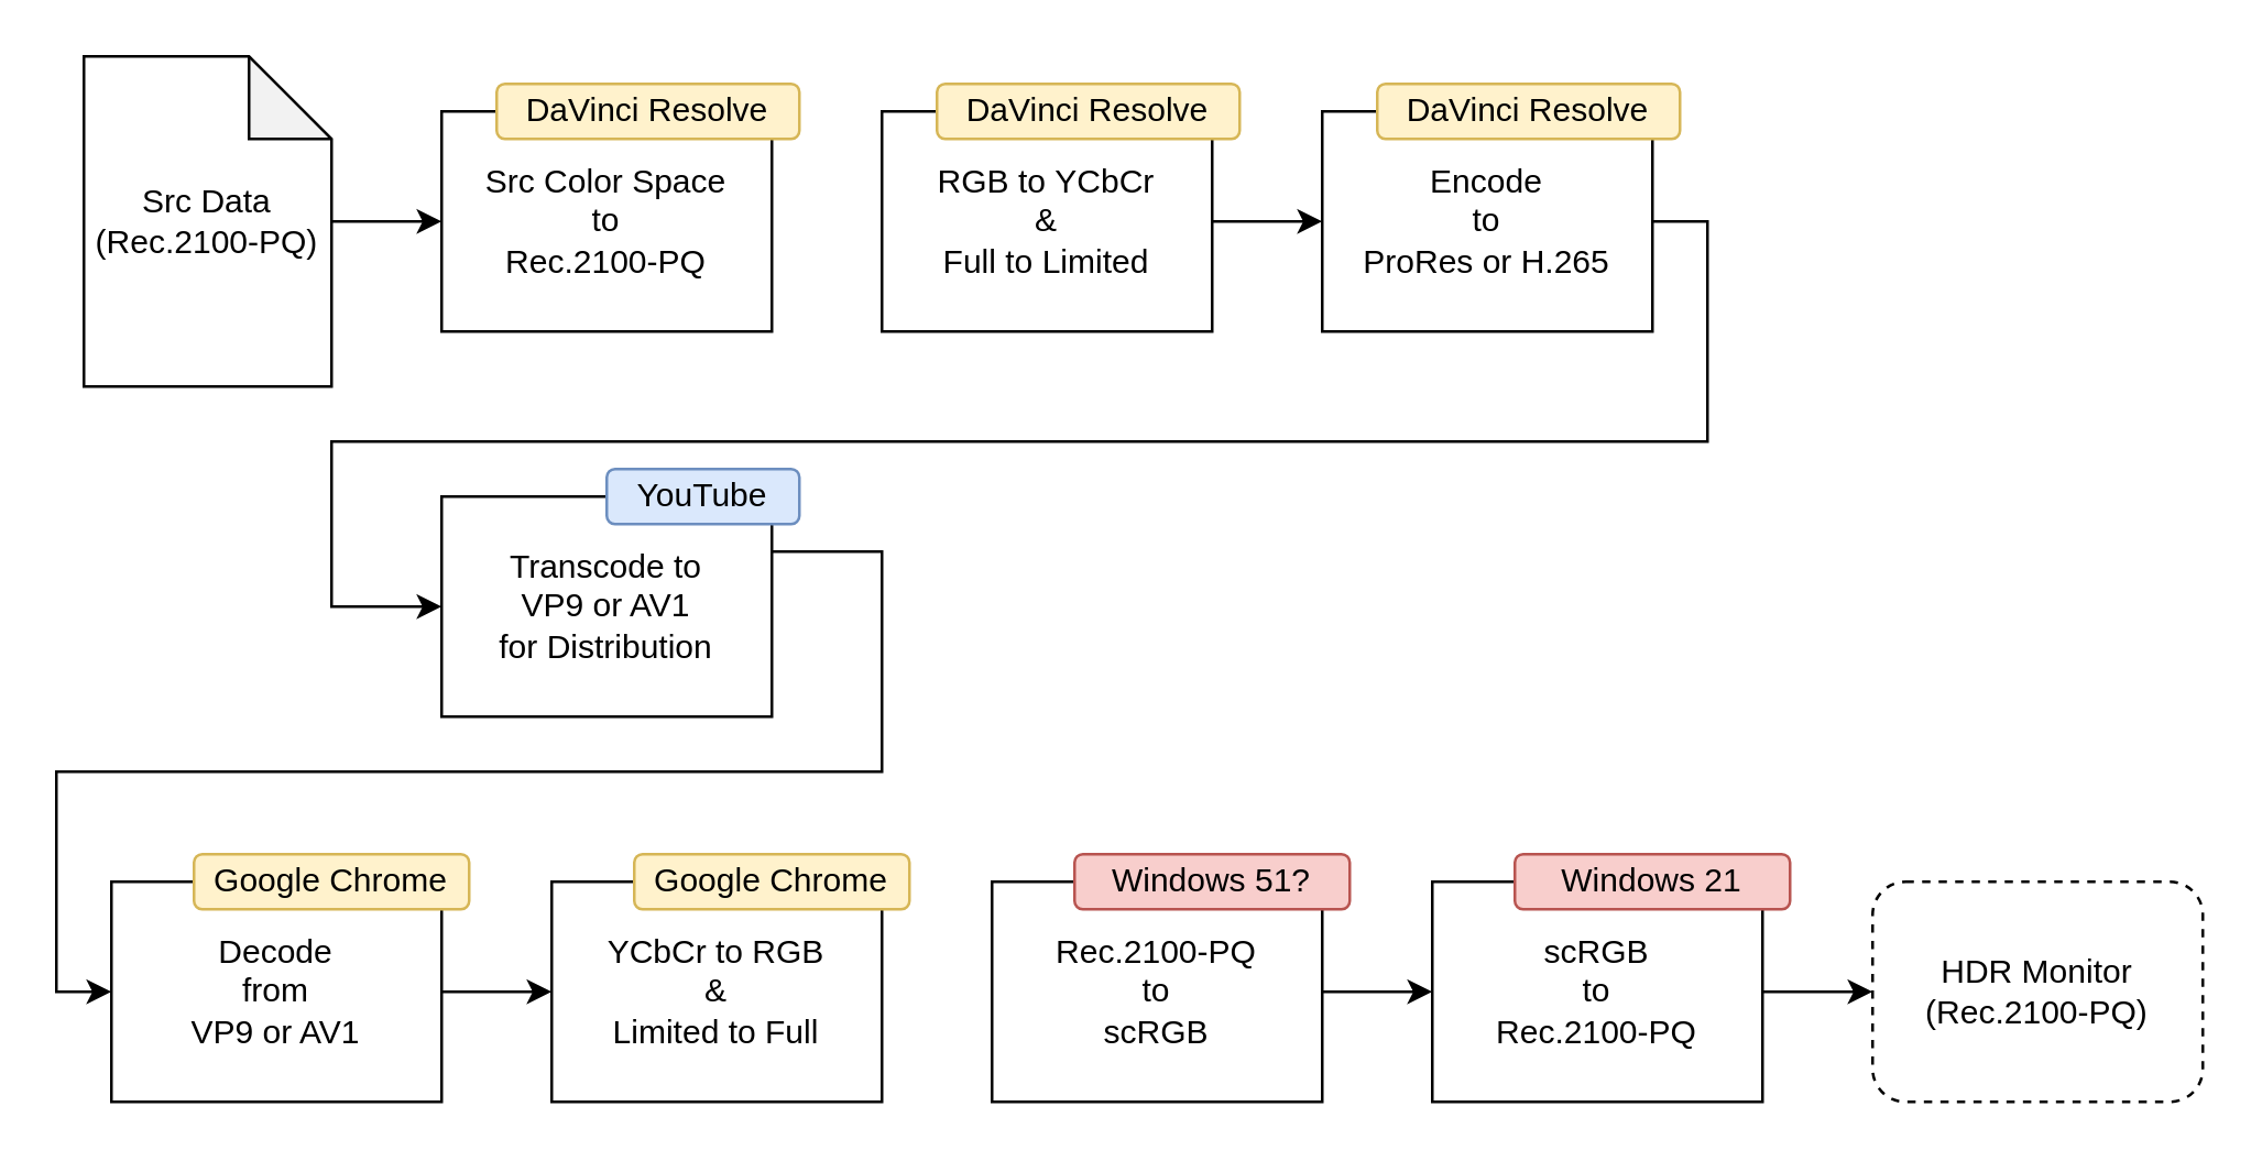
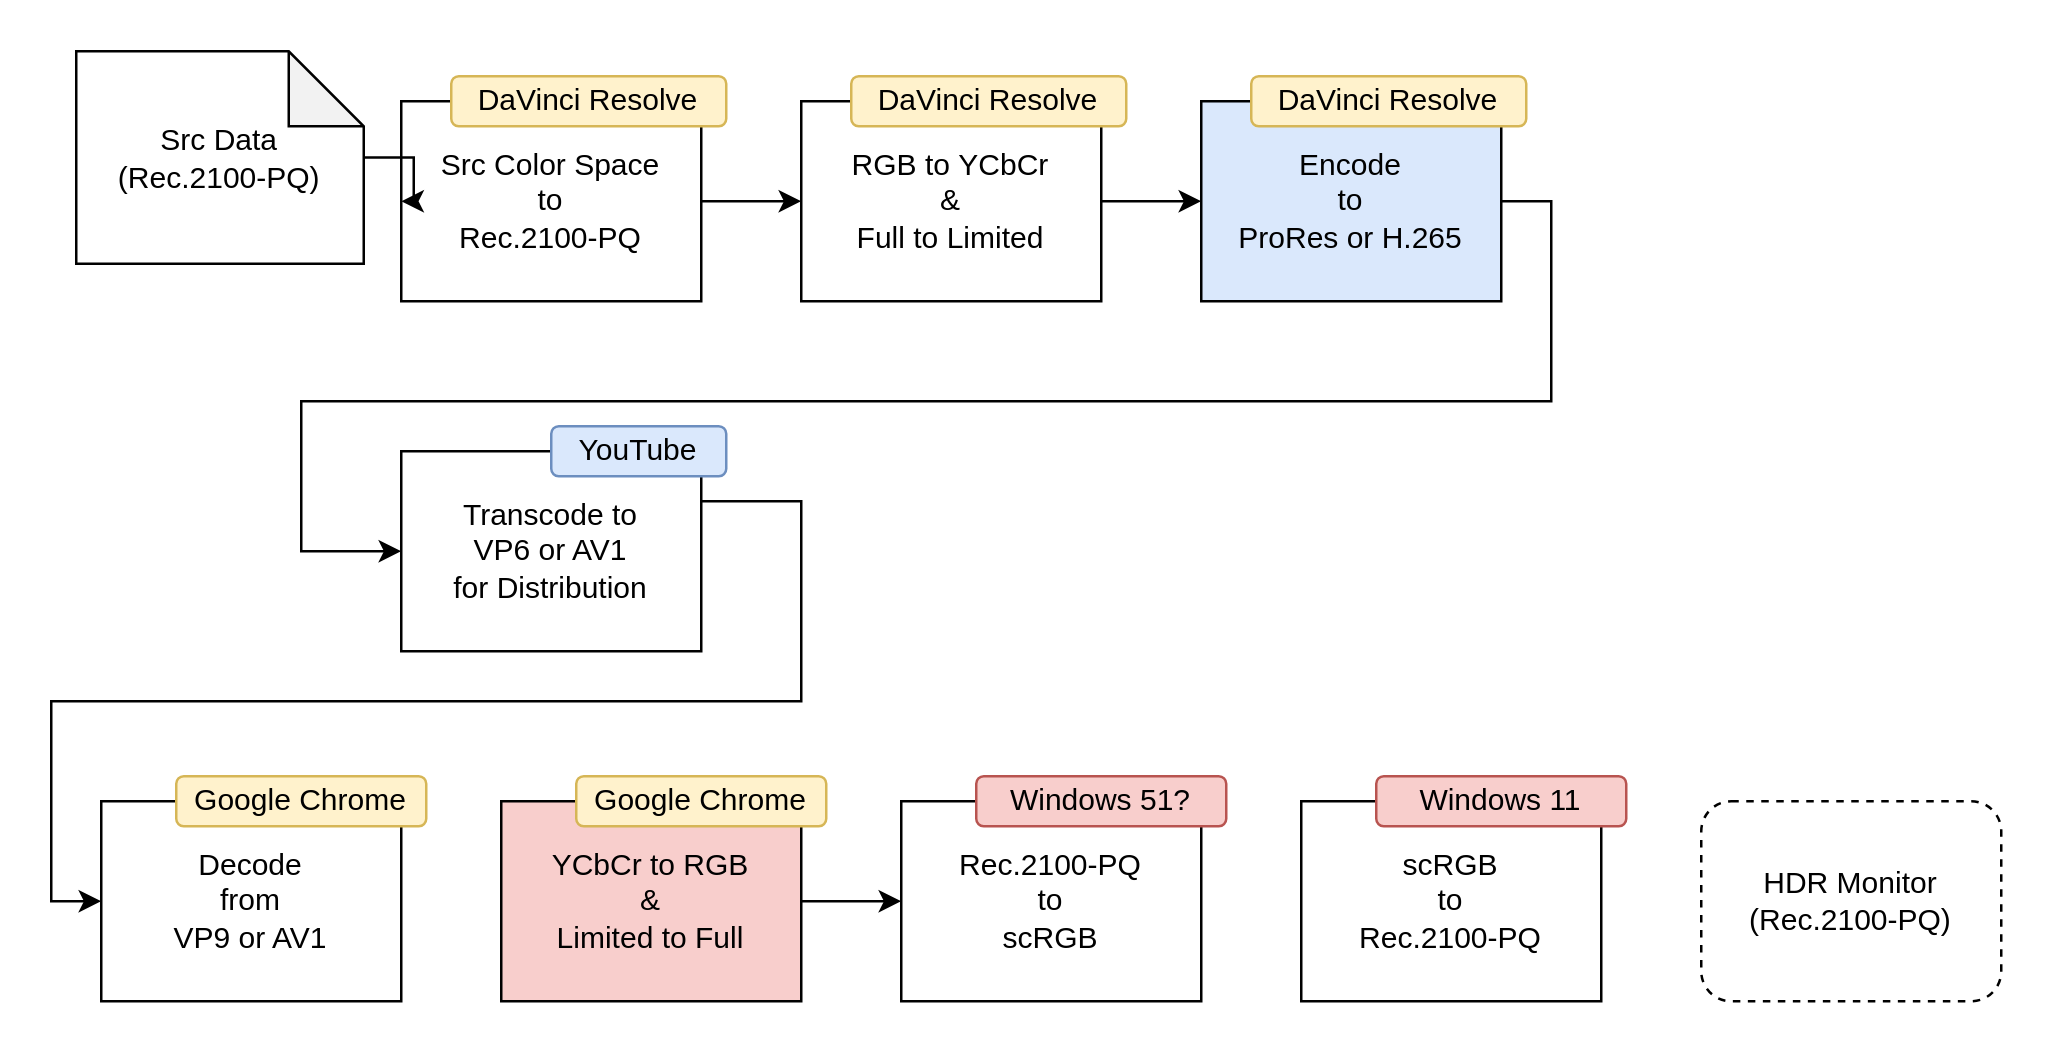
- <mxCell id="28" value="Src Data&lt;div&gt;(Rec.2100-PQ)&lt;/div&gt;" style="shape=note;whiteSpace=wrap;html=1;backgroundOutline=1;darkOpacity=0.05;" vertex="1" parent="1"><mxGeometry x="30" y="20" width="90" height="120" as="geometry" /></mxCell>
+ <mxCell id="28" value="Src Data&lt;div&gt;(Rec.2100-PQ)&lt;/div&gt;" style="shape=note;whiteSpace=wrap;html=1;backgroundOutline=1;darkOpacity=0.05;" vertex="1" parent="1"><mxGeometry x="30" y="20" width="115" height="85" as="geometry" /></mxCell>
+ <mxCell id="2" style="edgeStyle=orthogonalEdgeStyle;rounded=0;orthogonalLoop=1;jettySize=auto;html=1;exitX=1;exitY=0.5;exitDx=0;exitDy=0;entryX=0;entryY=0.5;entryDx=0;entryDy=0;" edge="1" parent="1" source="3" target="6"><mxGeometry relative="1" as="geometry" /></mxCell>
- <mxCell id="8" value="Encode&lt;div&gt;to&lt;/div&gt;&lt;div&gt;ProRes or H.265&lt;/div&gt;" style="rounded=0;whiteSpace=wrap;html=1;" vertex="1" parent="1"><mxGeometry x="480" y="40" width="120" height="80" as="geometry" /></mxCell>
+ <mxCell id="8" value="Encode&lt;div&gt;to&lt;/div&gt;&lt;div&gt;ProRes or H.265&lt;/div&gt;" style="rounded=0;whiteSpace=wrap;html=1;fillColor=#dae8fc;" vertex="1" parent="1"><mxGeometry x="480" y="40" width="120" height="80" as="geometry" /></mxCell>
- <mxCell id="10" value="Transcode&amp;nbsp;&lt;span style=&quot;background-color: initial;&quot;&gt;to&lt;/span&gt;&lt;div&gt;&lt;span style=&quot;background-color: initial;&quot;&gt;VP9 or AV1&lt;/span&gt;&lt;div&gt;&lt;div&gt;for Distribution&lt;/div&gt;&lt;/div&gt;&lt;/div&gt;" style="rounded=0;whiteSpace=wrap;html=1;" vertex="1" parent="1"><mxGeometry x="160" y="180" width="120" height="80" as="geometry" /></mxCell>
+ <mxCell id="10" value="Transcode&amp;nbsp;&lt;span style=&quot;background-color: initial;&quot;&gt;to&lt;/span&gt;&lt;div&gt;&lt;span style=&quot;background-color: initial;&quot;&gt;VP6 or AV1&lt;/span&gt;&lt;div&gt;&lt;div&gt;for Distribution&lt;/div&gt;&lt;/div&gt;&lt;/div&gt;" style="rounded=0;whiteSpace=wrap;html=1;" vertex="1" parent="1"><mxGeometry x="160" y="180" width="120" height="80" as="geometry" /></mxCell>
- <mxCell id="25" value="Windows 21" style="rounded=1;whiteSpace=wrap;html=1;fillColor=#f8cecc;strokeColor=#b85450;" vertex="1" parent="1"><mxGeometry x="550" y="310" width="100" height="20" as="geometry" /></mxCell>
+ <mxCell id="25" value="Windows 11" style="rounded=1;whiteSpace=wrap;html=1;fillColor=#f8cecc;strokeColor=#b85450;" vertex="1" parent="1"><mxGeometry x="550" y="310" width="100" height="20" as="geometry" /></mxCell>
- <mxCell id="11" style="edgeStyle=orthogonalEdgeStyle;rounded=0;orthogonalLoop=1;jettySize=auto;html=1;exitX=1;exitY=0.5;exitDx=0;exitDy=0;entryX=0;entryY=0.5;entryDx=0;entryDy=0;" edge="1" parent="1" source="12" target="14"><mxGeometry relative="1" as="geometry" /></mxCell>
- <mxCell id="14" value="YCbCr to RGB&lt;div&gt;&amp;amp;&lt;/div&gt;&lt;div&gt;Limited to Full&lt;/div&gt;" style="rounded=0;whiteSpace=wrap;html=1;" vertex="1" parent="1"><mxGeometry x="200" y="320" width="120" height="80" as="geometry" /></mxCell>
+ <mxCell id="14" value="YCbCr to RGB&lt;div&gt;&amp;amp;&lt;/div&gt;&lt;div&gt;Limited to Full&lt;/div&gt;" style="rounded=0;whiteSpace=wrap;html=1;fillColor=#f8cecc;" vertex="1" parent="1"><mxGeometry x="200" y="320" width="120" height="80" as="geometry" /></mxCell>
+ <mxCell id="13" style="edgeStyle=orthogonalEdgeStyle;rounded=0;orthogonalLoop=1;jettySize=auto;html=1;exitX=1;exitY=0.5;exitDx=0;exitDy=0;entryX=0;entryY=0.5;entryDx=0;entryDy=0;" edge="1" parent="1" source="14" target="16"><mxGeometry relative="1" as="geometry" /></mxCell>
- <mxCell id="15" style="edgeStyle=orthogonalEdgeStyle;rounded=0;orthogonalLoop=1;jettySize=auto;html=1;exitX=1;exitY=0.5;exitDx=0;exitDy=0;entryX=0;entryY=0.5;entryDx=0;entryDy=0;" edge="1" parent="1" source="16" target="18"><mxGeometry relative="1" as="geometry" /></mxCell>
- <mxCell id="17" style="edgeStyle=orthogonalEdgeStyle;rounded=0;orthogonalLoop=1;jettySize=auto;html=1;exitX=1;exitY=0.5;exitDx=0;exitDy=0;entryX=0;entryY=0.5;entryDx=0;entryDy=0;" edge="1" parent="1" source="18" target="26"><mxGeometry relative="1" as="geometry" /></mxCell>
